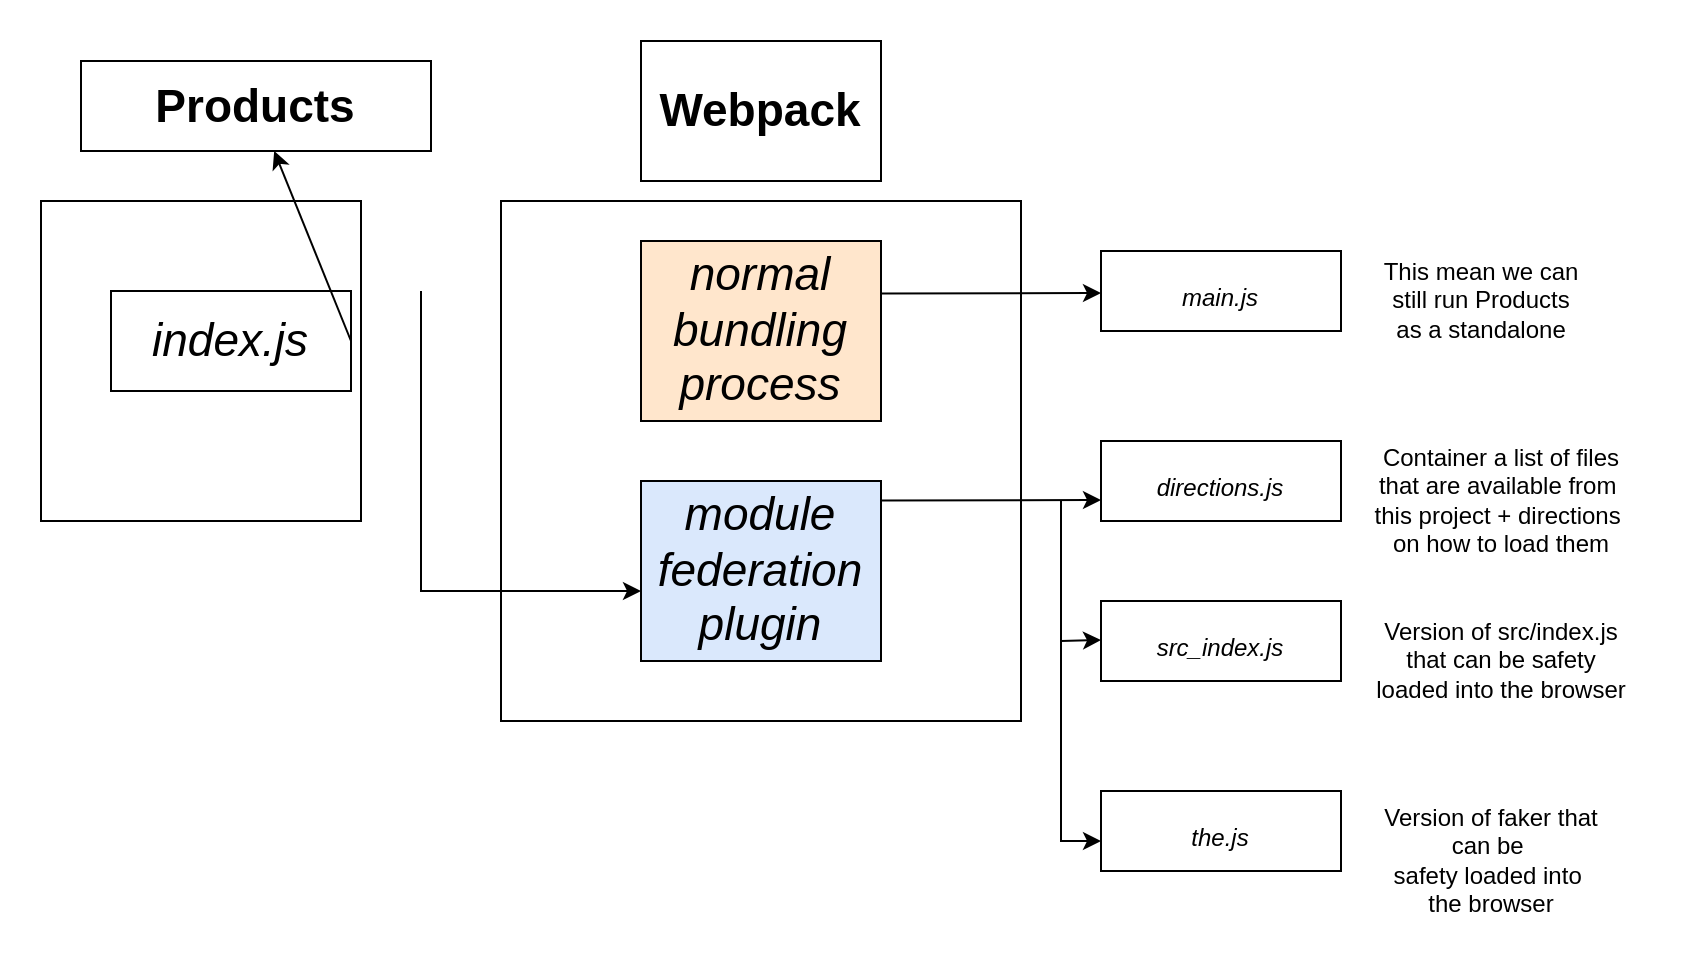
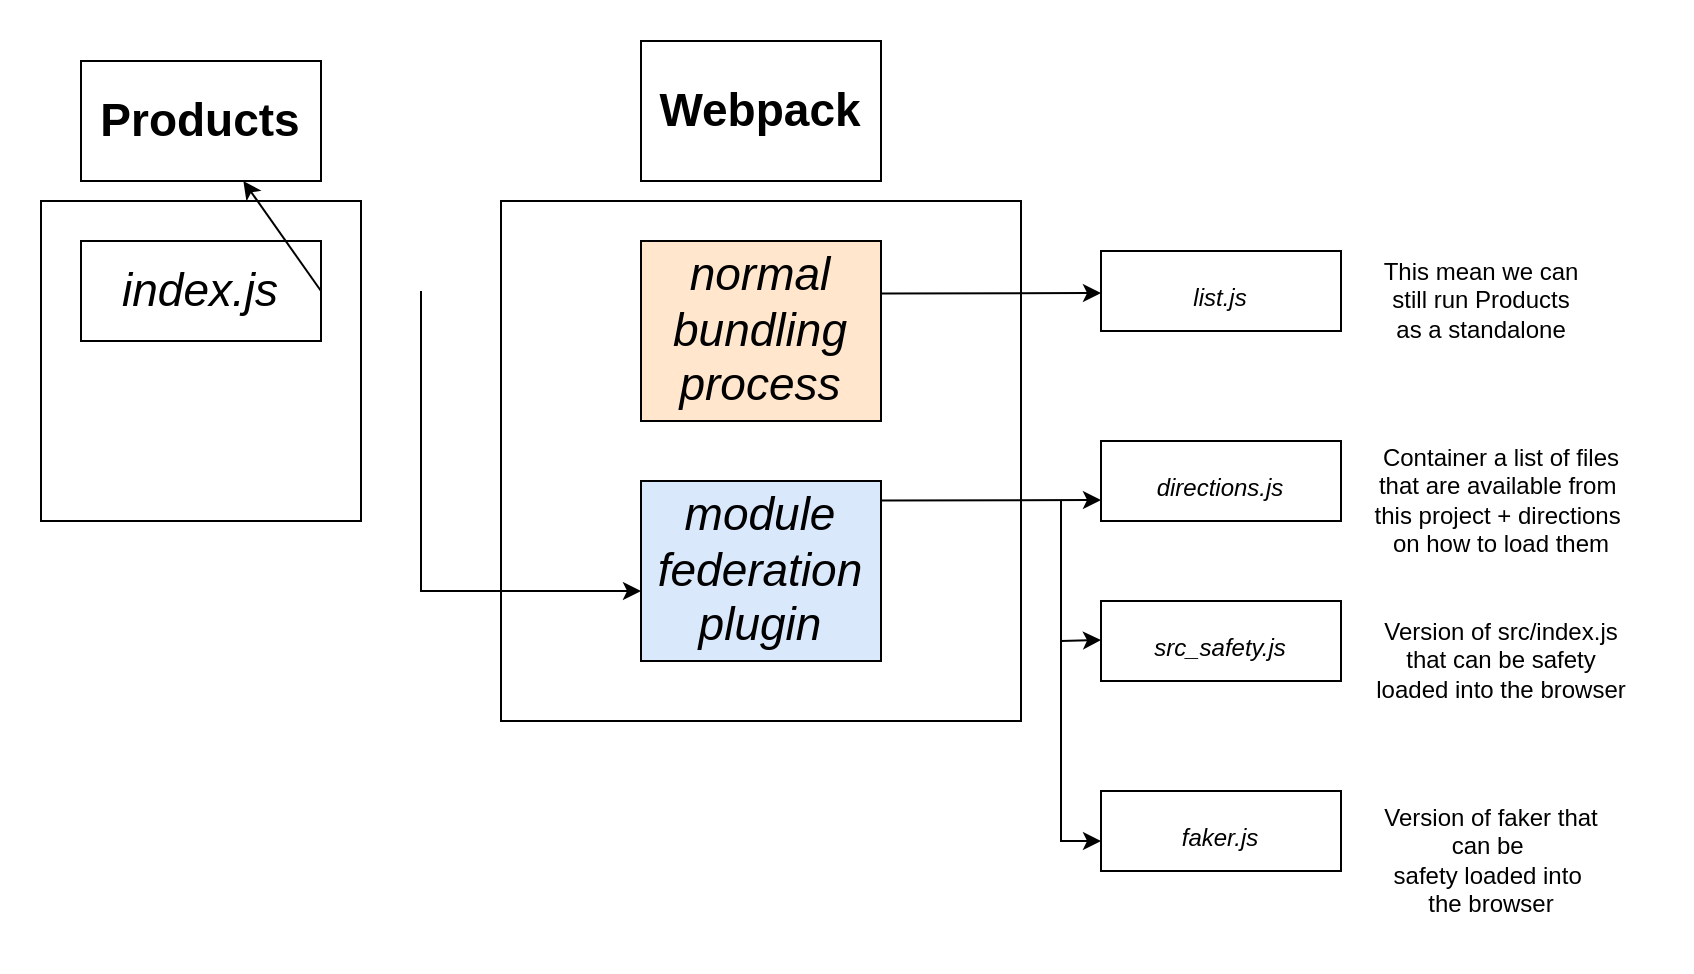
- <mxCell id="4" value="&lt;b&gt;Products&lt;/b&gt;" style="rounded=0;whiteSpace=wrap;html=1;fontSize=23;" vertex="1" parent="1"><mxGeometry x="40" y="30" width="175" height="45" as="geometry" /></mxCell>
+ <mxCell id="4" value="&lt;b&gt;Products&lt;/b&gt;" style="rounded=0;whiteSpace=wrap;html=1;fontSize=23;" vertex="1" parent="1"><mxGeometry x="40" y="30" width="120" height="60" as="geometry" /></mxCell>
- <mxCell id="11" value="&lt;i&gt;&lt;font style=&quot;font-size: 12px;&quot;&gt;main.js&lt;/font&gt;&lt;br&gt;&lt;/i&gt;" style="rounded=0;whiteSpace=wrap;html=1;fontSize=23;" vertex="1" parent="1"><mxGeometry x="550" y="125" width="120" height="40" as="geometry" /></mxCell>
+ <mxCell id="11" value="&lt;i&gt;&lt;font style=&quot;font-size: 12px;&quot;&gt;list.js&lt;/font&gt;&lt;br&gt;&lt;/i&gt;" style="rounded=0;whiteSpace=wrap;html=1;fontSize=23;" vertex="1" parent="1"><mxGeometry x="550" y="125" width="120" height="40" as="geometry" /></mxCell>
- <mxCell id="6" value="&lt;i&gt;index.js&lt;/i&gt;" style="rounded=0;whiteSpace=wrap;html=1;fontSize=23;" vertex="1" parent="1"><mxGeometry x="55" y="145" width="120" height="50" as="geometry" /></mxCell>
+ <mxCell id="6" value="&lt;i&gt;index.js&lt;/i&gt;" style="rounded=0;whiteSpace=wrap;html=1;fontSize=23;" vertex="1" parent="1"><mxGeometry x="40" y="120" width="120" height="50" as="geometry" /></mxCell>
- <mxCell id="13" value="&lt;i&gt;&lt;font style=&quot;font-size: 12px;&quot;&gt;src_index.js&lt;/font&gt;&lt;br&gt;&lt;/i&gt;" style="rounded=0;whiteSpace=wrap;html=1;fontSize=23;" vertex="1" parent="1"><mxGeometry x="550" y="300" width="120" height="40" as="geometry" /></mxCell>
+ <mxCell id="13" value="&lt;i&gt;&lt;font style=&quot;font-size: 12px;&quot;&gt;src_safety.js&lt;/font&gt;&lt;br&gt;&lt;/i&gt;" style="rounded=0;whiteSpace=wrap;html=1;fontSize=23;" vertex="1" parent="1"><mxGeometry x="550" y="300" width="120" height="40" as="geometry" /></mxCell>
- <mxCell id="14" value="&lt;i&gt;&lt;font style=&quot;font-size: 12px;&quot;&gt;the.js&lt;/font&gt;&lt;br&gt;&lt;/i&gt;" style="rounded=0;whiteSpace=wrap;html=1;fontSize=23;" vertex="1" parent="1"><mxGeometry x="550" y="395" width="120" height="40" as="geometry" /></mxCell>
+ <mxCell id="14" value="&lt;i&gt;&lt;font style=&quot;font-size: 12px;&quot;&gt;faker.js&lt;/font&gt;&lt;br&gt;&lt;/i&gt;" style="rounded=0;whiteSpace=wrap;html=1;fontSize=23;" vertex="1" parent="1"><mxGeometry x="550" y="395" width="120" height="40" as="geometry" /></mxCell>
